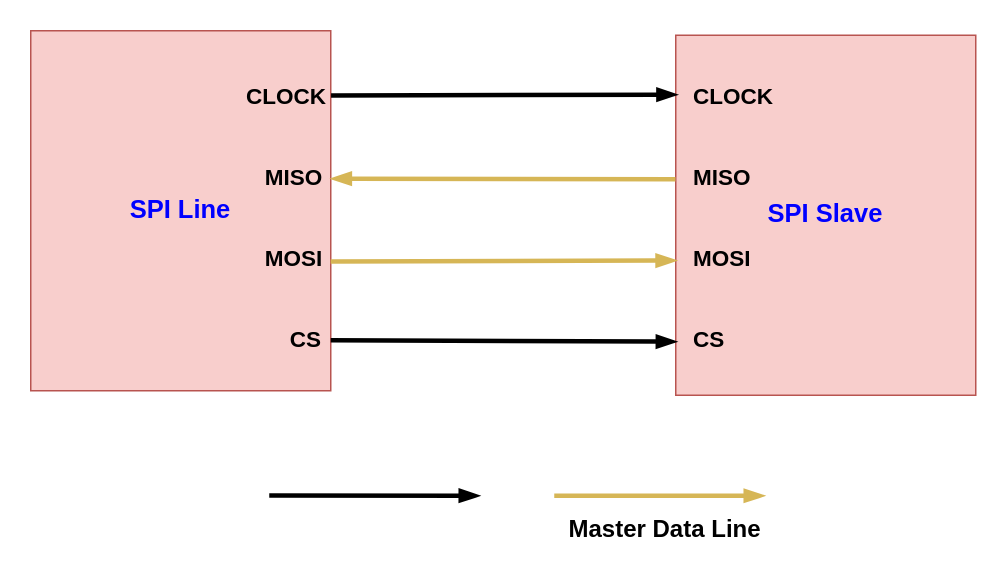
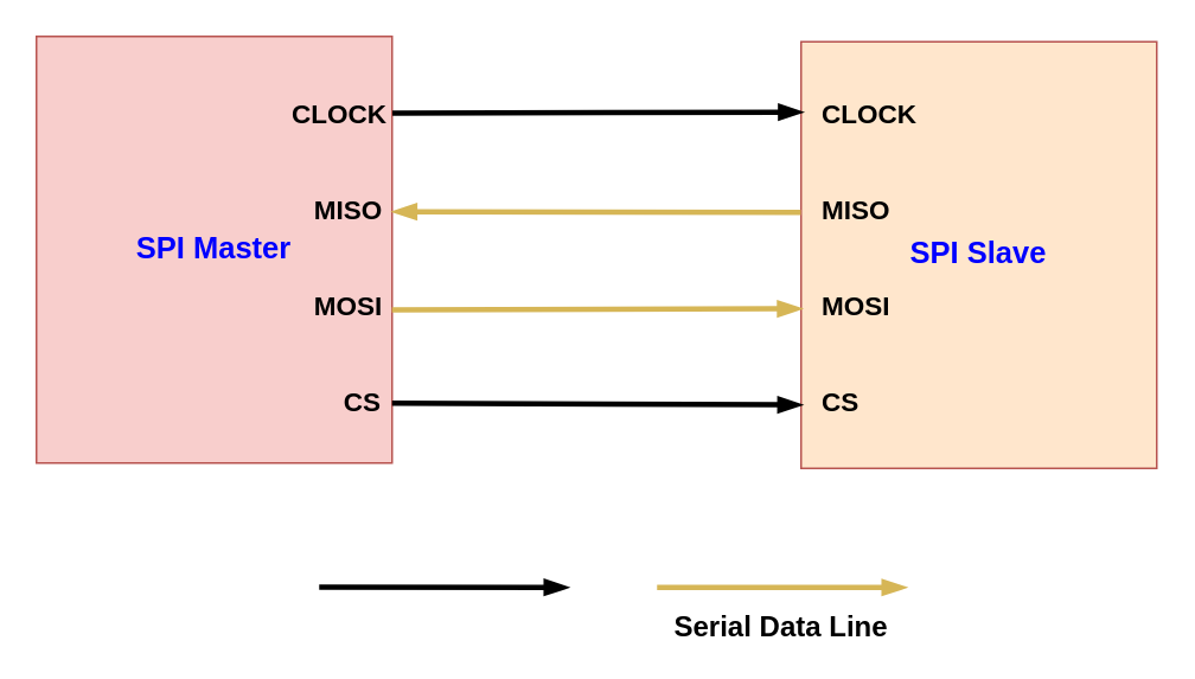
- <mxCell id="2" value="&lt;font color=&quot;#0000ff&quot; size=&quot;1&quot;&gt;&lt;b style=&quot;font-size: 17px&quot;&gt;SPI Line&lt;/b&gt;&lt;/font&gt;" style="rounded=0;whiteSpace=wrap;html=1;fillColor=#f8cecc;strokeColor=#b85450;" vertex="1" parent="1"><mxGeometry x="20" y="20" width="200" height="240" as="geometry" /></mxCell>
+ <mxCell id="2" value="&lt;font color=&quot;#0000ff&quot; size=&quot;1&quot;&gt;&lt;b style=&quot;font-size: 17px&quot;&gt;SPI Master&lt;/b&gt;&lt;/font&gt;" style="rounded=0;whiteSpace=wrap;html=1;fillColor=#f8cecc;strokeColor=#b85450;" vertex="1" parent="1"><mxGeometry x="20" y="20" width="200" height="240" as="geometry" /></mxCell>
- <mxCell id="3" value="&lt;font color=&quot;#0000ff&quot; style=&quot;font-size: 17px&quot;&gt;&lt;b&gt;SPI Slave&lt;/b&gt;&lt;/font&gt;" style="rounded=0;whiteSpace=wrap;html=1;fillColor=#f8cecc;strokeColor=#b85450;" vertex="1" parent="1"><mxGeometry x="450" y="23" width="200" height="240" as="geometry" /></mxCell>
+ <mxCell id="3" value="&lt;font color=&quot;#0000ff&quot; style=&quot;font-size: 17px&quot;&gt;&lt;b&gt;SPI Slave&lt;/b&gt;&lt;/font&gt;" style="rounded=0;whiteSpace=wrap;html=1;fillColor=#ffe6cc;strokeColor=#b85450;" vertex="1" parent="1"><mxGeometry x="450" y="23" width="200" height="240" as="geometry" /></mxCell>
- <mxCell id="12" value="&lt;b&gt;&lt;font style=&quot;font-size: 16px&quot;&gt;Master Data Line&lt;/font&gt;&lt;/b&gt;" style="text;html=1;resizable=0;points=[];autosize=1;align=left;verticalAlign=top;spacingTop=-4;" vertex="1" parent="1"><mxGeometry x="377" y="340" width="140" height="20" as="geometry" /></mxCell>
+ <mxCell id="12" value="&lt;b&gt;&lt;font style=&quot;font-size: 16px&quot;&gt;Serial Data Line&lt;/font&gt;&lt;/b&gt;" style="text;html=1;resizable=0;points=[];autosize=1;align=left;verticalAlign=top;spacingTop=-4;" vertex="1" parent="1"><mxGeometry x="377" y="340" width="140" height="20" as="geometry" /></mxCell>
